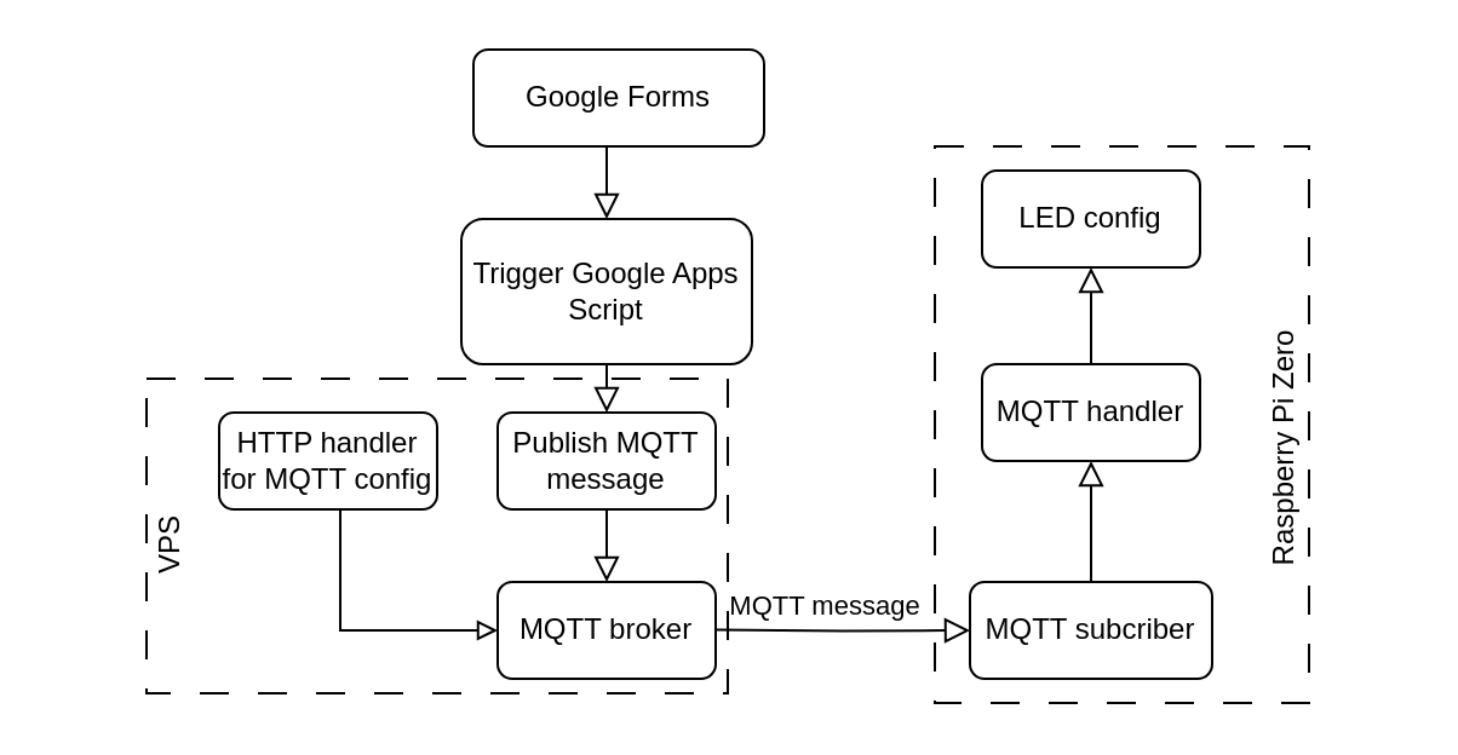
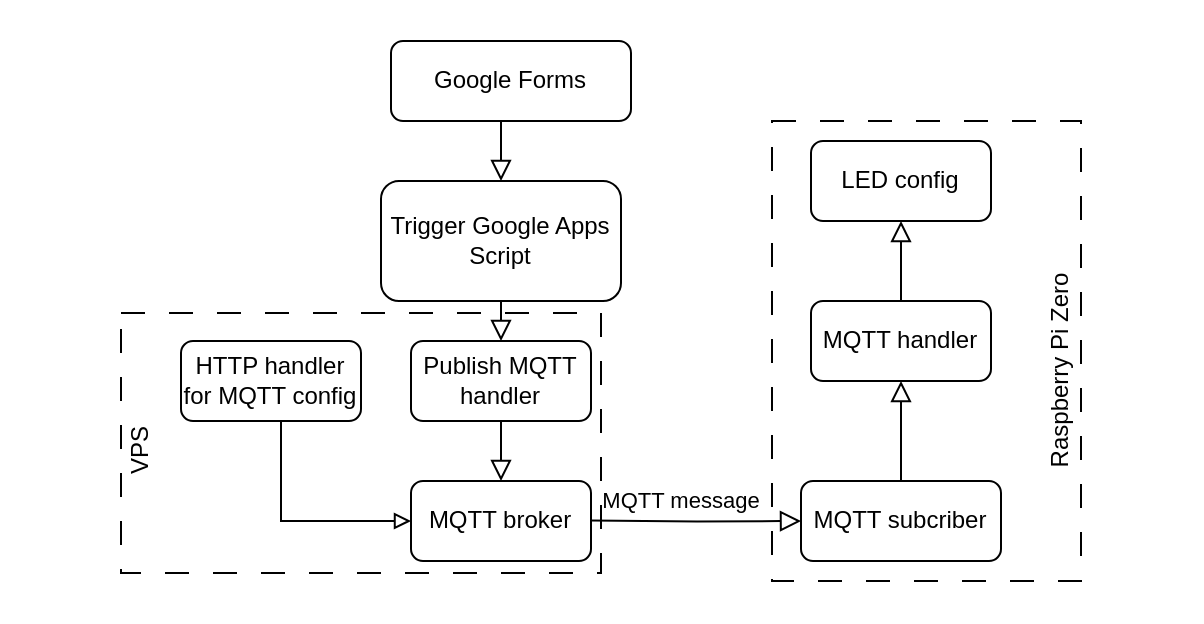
- <mxCell id="5" value="Publish MQTT message" style="rounded=1;whiteSpace=wrap;html=1;fontSize=12;glass=0;strokeWidth=1;shadow=0;" parent="1" vertex="1"><mxGeometry x="205" y="170" width="90" height="40" as="geometry" /></mxCell>
+ <mxCell id="5" value="Publish MQTT handler" style="rounded=1;whiteSpace=wrap;html=1;fontSize=12;glass=0;strokeWidth=1;shadow=0;" parent="1" vertex="1"><mxGeometry x="205" y="170" width="90" height="40" as="geometry" /></mxCell>
